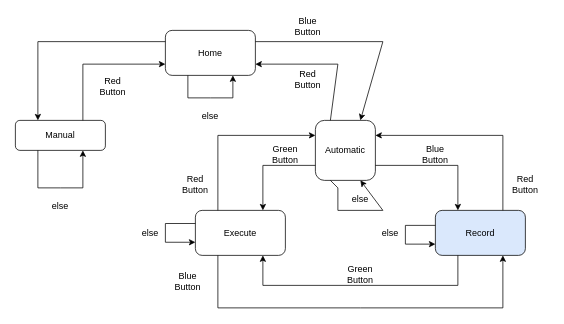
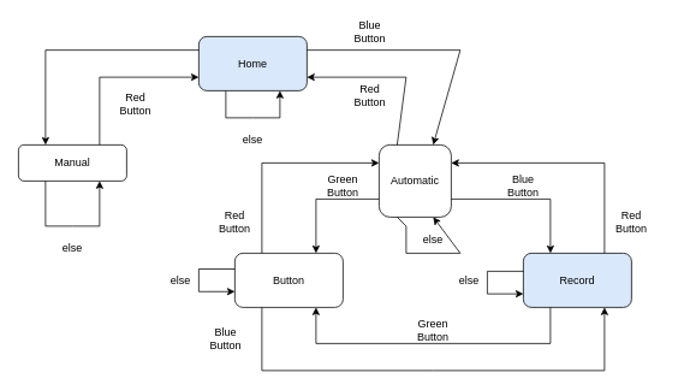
- <mxCell id="2" value="Home" style="rounded=1;whiteSpace=wrap;html=1;" parent="1" vertex="1"><mxGeometry x="220" y="40" width="120" height="60" as="geometry" /></mxCell>
+ <mxCell id="2" value="Home" style="rounded=1;whiteSpace=wrap;html=1;fillColor=#dae8fc;" parent="1" vertex="1"><mxGeometry x="220" y="40" width="120" height="60" as="geometry" /></mxCell>
- <mxCell id="6" value="Execute" style="rounded=1;whiteSpace=wrap;html=1;" parent="1" vertex="1"><mxGeometry x="260" y="280" width="120" height="60" as="geometry" /></mxCell>
+ <mxCell id="6" value="Button" style="rounded=1;whiteSpace=wrap;html=1;" parent="1" vertex="1"><mxGeometry x="260" y="280" width="120" height="60" as="geometry" /></mxCell>
